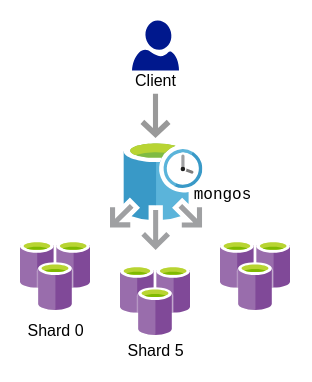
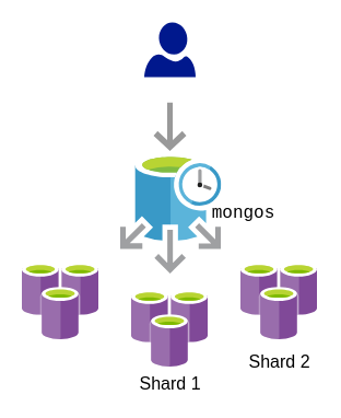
- <mxCell id="10" value="&lt;font style=&quot;font-size: 16px&quot;&gt;Client&lt;/font&gt;" style="text;html=1;align=center;verticalAlign=middle;resizable=0;points=[];autosize=1;" vertex="1" parent="8"><mxGeometry y="50" width="60" height="20" as="geometry" /></mxCell>
- <mxCell id="4" value="Shard 0" style="text;html=1;align=center;verticalAlign=middle;resizable=0;points=[];autosize=1;fontSize=16;" vertex="1" parent="2"><mxGeometry y="80" width="70" height="20" as="geometry" /></mxCell>
+ <mxCell id="7" value="Shard 2" style="text;html=1;align=center;verticalAlign=middle;resizable=0;points=[];autosize=1;fontSize=16;" vertex="1" parent="5"><mxGeometry y="80" width="70" height="20" as="geometry" /></mxCell>
- <mxCell id="16" value="Shard 5" style="text;html=1;align=center;verticalAlign=middle;resizable=0;points=[];autosize=1;fontSize=16;" vertex="1" parent="14"><mxGeometry y="75" width="70" height="20" as="geometry" /></mxCell>
+ <mxCell id="16" value="Shard 1" style="text;html=1;align=center;verticalAlign=middle;resizable=0;points=[];autosize=1;fontSize=16;" vertex="1" parent="14"><mxGeometry y="75" width="70" height="20" as="geometry" /></mxCell>
